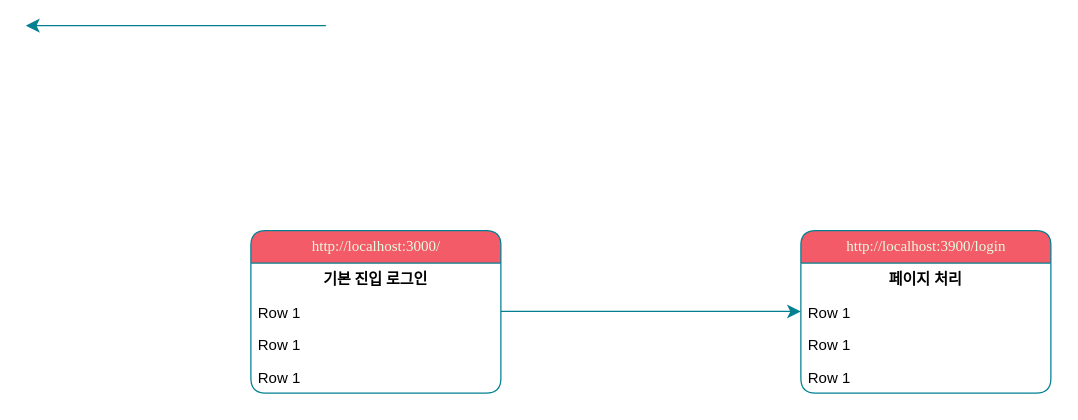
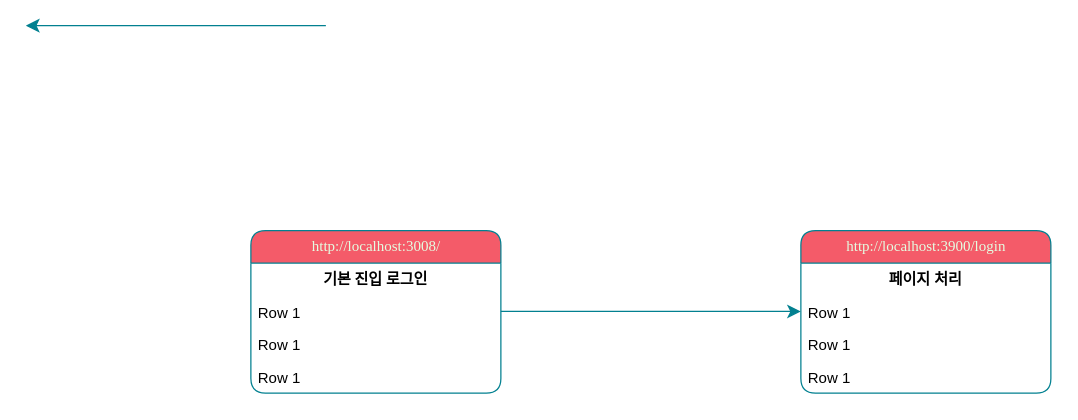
- <mxCell id="2" value="http://localhost:3000/" style="swimlane;html=1;fontStyle=0;childLayout=stackLayout;horizontal=1;startSize=26;fillColor=#F45B69;horizontalStack=0;resizeParent=1;resizeLast=0;collapsible=1;marginBottom=0;swimlaneFillColor=#ffffff;align=center;rounded=1;shadow=0;comic=0;labelBackgroundColor=none;strokeWidth=1;fontFamily=Verdana;fontSize=12;strokeColor=#028090;fontColor=#E4FDE1;" parent="1" vertex="1"><mxGeometry x="200" y="184" width="200" height="130" as="geometry" /></mxCell>
+ <mxCell id="2" value="http://localhost:3008/" style="swimlane;html=1;fontStyle=0;childLayout=stackLayout;horizontal=1;startSize=26;fillColor=#F45B69;horizontalStack=0;resizeParent=1;resizeLast=0;collapsible=1;marginBottom=0;swimlaneFillColor=#ffffff;align=center;rounded=1;shadow=0;comic=0;labelBackgroundColor=none;strokeWidth=1;fontFamily=Verdana;fontSize=12;strokeColor=#028090;fontColor=#E4FDE1;" parent="1" vertex="1"><mxGeometry x="200" y="184" width="200" height="130" as="geometry" /></mxCell>
